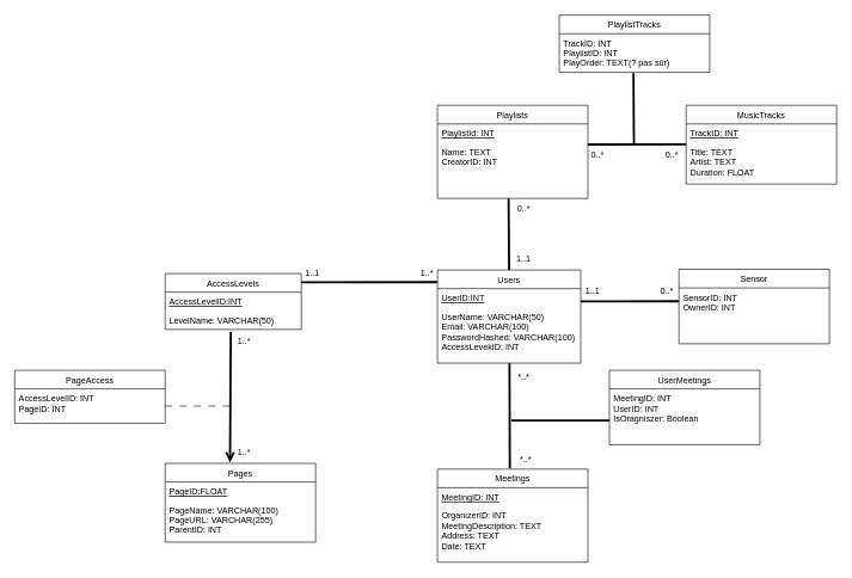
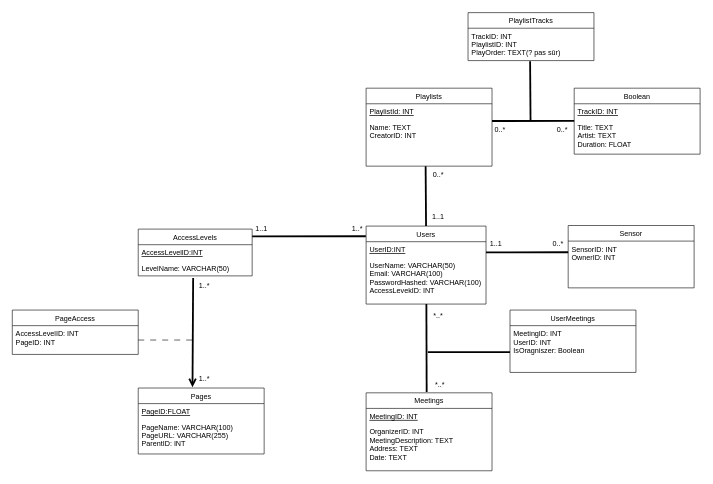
- <mxCell id="29" value="MusicTracks" style="swimlane;fontStyle=0;childLayout=stackLayout;horizontal=1;startSize=26;fillColor=none;horizontalStack=0;resizeParent=1;resizeParentMax=0;resizeLast=0;collapsible=1;marginBottom=0;" vertex="1" parent="1"><mxGeometry x="957" y="146" width="210" height="110" as="geometry" /></mxCell>
+ <mxCell id="29" value="Boolean" style="swimlane;fontStyle=0;childLayout=stackLayout;horizontal=1;startSize=26;fillColor=none;horizontalStack=0;resizeParent=1;resizeParentMax=0;resizeLast=0;collapsible=1;marginBottom=0;" vertex="1" parent="1"><mxGeometry x="957" y="146" width="210" height="110" as="geometry" /></mxCell>
